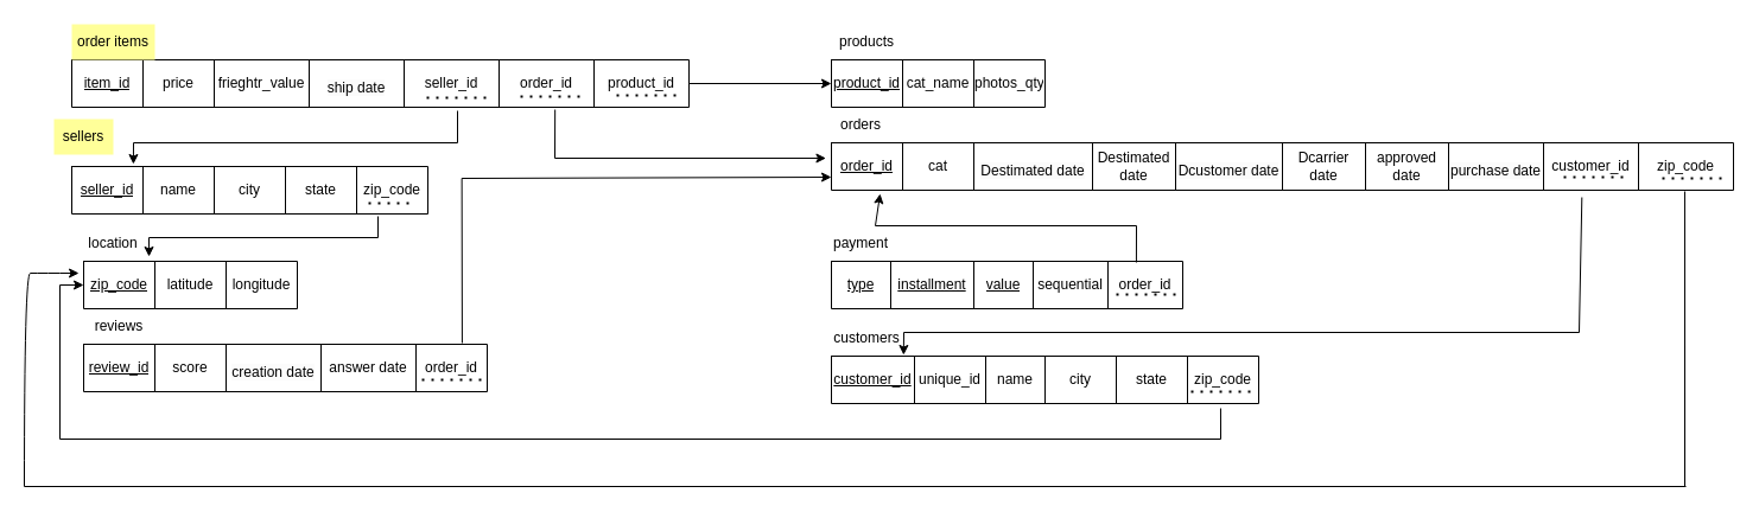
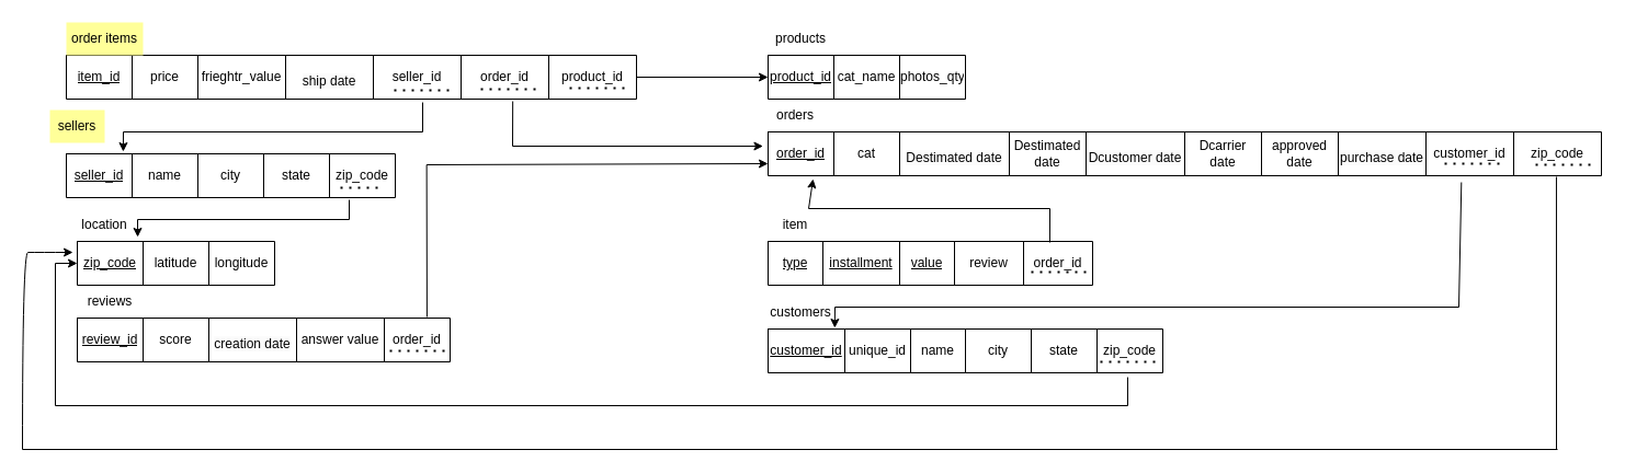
- <mxCell id="62" value="payment" style="text;html=1;strokeColor=none;fillColor=none;align=center;verticalAlign=middle;whiteSpace=wrap;rounded=0;" parent="1" vertex="1"><mxGeometry x="700" y="190" width="50" height="30" as="geometry" /></mxCell>
+ <mxCell id="62" value="item" style="text;html=1;strokeColor=none;fillColor=none;align=center;verticalAlign=middle;whiteSpace=wrap;rounded=0;" parent="1" vertex="1"><mxGeometry x="700" y="190" width="50" height="30" as="geometry" /></mxCell>
- <mxCell id="70" value="sequential" style="shape=partialRectangle;html=1;whiteSpace=wrap;connectable=0;strokeColor=inherit;overflow=hidden;fillColor=none;top=0;left=0;bottom=0;right=0;pointerEvents=1;" parent="66" vertex="1"><mxGeometry x="170" width="63" height="40" as="geometry"><mxRectangle width="63" height="40" as="alternateBounds" /></mxGeometry></mxCell>
+ <mxCell id="70" value="review" style="shape=partialRectangle;html=1;whiteSpace=wrap;connectable=0;strokeColor=inherit;overflow=hidden;fillColor=none;top=0;left=0;bottom=0;right=0;pointerEvents=1;" parent="66" vertex="1"><mxGeometry x="170" width="63" height="40" as="geometry"><mxRectangle width="63" height="40" as="alternateBounds" /></mxGeometry></mxCell>
- <mxCell id="31" value="answer date" style="shape=partialRectangle;html=1;whiteSpace=wrap;connectable=0;strokeColor=inherit;overflow=hidden;fillColor=none;top=0;left=0;bottom=0;right=0;pointerEvents=1;" parent="27" vertex="1"><mxGeometry x="200" width="80" height="40" as="geometry"><mxRectangle width="80" height="40" as="alternateBounds" /></mxGeometry></mxCell>
+ <mxCell id="31" value="answer value" style="shape=partialRectangle;html=1;whiteSpace=wrap;connectable=0;strokeColor=inherit;overflow=hidden;fillColor=none;top=0;left=0;bottom=0;right=0;pointerEvents=1;" parent="27" vertex="1"><mxGeometry x="200" width="80" height="40" as="geometry"><mxRectangle width="80" height="40" as="alternateBounds" /></mxGeometry></mxCell>
